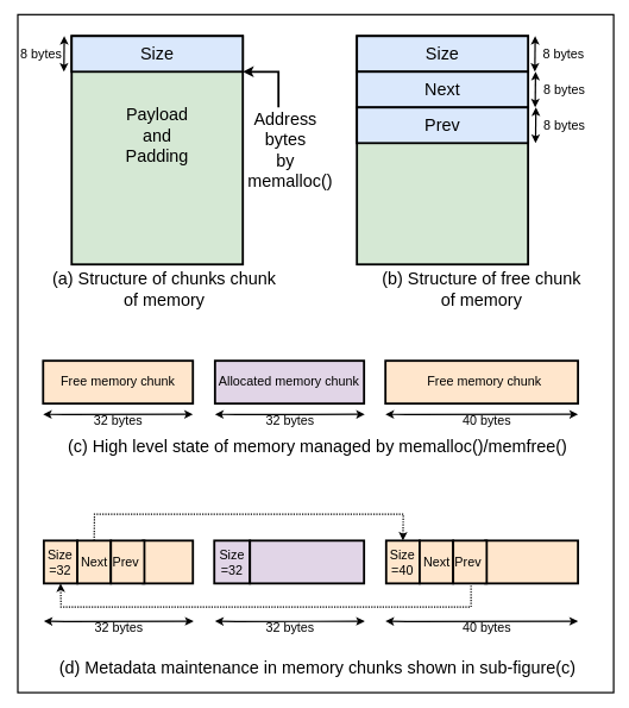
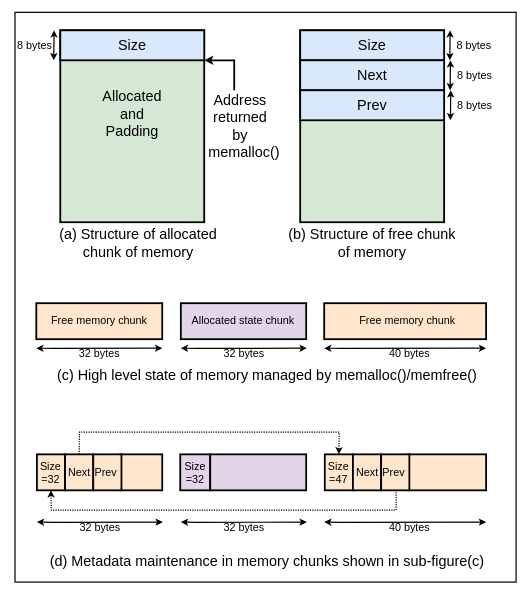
- <mxCell id="5" value="&lt;div&gt;&lt;font style=&quot;font-size: 24px;&quot;&gt;Payload&lt;/font&gt;&lt;/div&gt;&lt;div&gt;&lt;font style=&quot;font-size: 24px;&quot;&gt;and &lt;br&gt;&lt;/font&gt;&lt;/div&gt;&lt;div&gt;&lt;font style=&quot;font-size: 24px;&quot;&gt;Padding&lt;br&gt;&lt;/font&gt;&lt;/div&gt;" style="text;html=1;strokeColor=none;fillColor=none;align=center;verticalAlign=middle;whiteSpace=wrap;rounded=0;" parent="1" vertex="1"><mxGeometry x="150" y="120" width="140" height="140" as="geometry" /></mxCell>
+ <mxCell id="5" value="&lt;div&gt;&lt;font style=&quot;font-size: 24px;&quot;&gt;Allocated&lt;/font&gt;&lt;/div&gt;&lt;div&gt;&lt;font style=&quot;font-size: 24px;&quot;&gt;and &lt;br&gt;&lt;/font&gt;&lt;/div&gt;&lt;div&gt;&lt;font style=&quot;font-size: 24px;&quot;&gt;Padding&lt;br&gt;&lt;/font&gt;&lt;/div&gt;" style="text;html=1;strokeColor=none;fillColor=none;align=center;verticalAlign=middle;whiteSpace=wrap;rounded=0;" parent="1" vertex="1"><mxGeometry x="150" y="120" width="140" height="140" as="geometry" /></mxCell>
- <mxCell id="29" value="&lt;div&gt;&lt;font style=&quot;font-size: 24px;&quot;&gt;Address &lt;br&gt;&lt;/font&gt;&lt;/div&gt;&lt;div&gt;&lt;font style=&quot;font-size: 24px;&quot;&gt;bytes &lt;br&gt;&lt;/font&gt;&lt;/div&gt;&lt;div&gt;&lt;font style=&quot;font-size: 24px;&quot;&gt;by &lt;br&gt;&lt;/font&gt;&lt;/div&gt;&lt;div&gt;&lt;font style=&quot;font-size: 24px;&quot;&gt;&amp;nbsp; memalloc()&lt;br&gt;&lt;/font&gt;&lt;/div&gt;" style="text;html=1;strokeColor=none;fillColor=none;align=center;verticalAlign=middle;whiteSpace=wrap;rounded=0;" parent="1" vertex="1"><mxGeometry x="240" y="185" width="320" height="50" as="geometry" /></mxCell>
+ <mxCell id="29" value="&lt;div&gt;&lt;font style=&quot;font-size: 24px;&quot;&gt;Address &lt;br&gt;&lt;/font&gt;&lt;/div&gt;&lt;div&gt;&lt;font style=&quot;font-size: 24px;&quot;&gt;returned &lt;br&gt;&lt;/font&gt;&lt;/div&gt;&lt;div&gt;&lt;font style=&quot;font-size: 24px;&quot;&gt;by &lt;br&gt;&lt;/font&gt;&lt;/div&gt;&lt;div&gt;&lt;font style=&quot;font-size: 24px;&quot;&gt;&amp;nbsp; memalloc()&lt;br&gt;&lt;/font&gt;&lt;/div&gt;" style="text;html=1;strokeColor=none;fillColor=none;align=center;verticalAlign=middle;whiteSpace=wrap;rounded=0;" parent="1" vertex="1"><mxGeometry x="240" y="185" width="320" height="50" as="geometry" /></mxCell>
- <mxCell id="10" value="&lt;font style=&quot;font-size: 24px;&quot;&gt;(a) Structure of chunks chunk of memory&lt;br&gt;&lt;/font&gt;" style="text;html=1;strokeColor=none;fillColor=none;align=center;verticalAlign=middle;whiteSpace=wrap;rounded=0;" parent="1" vertex="1"><mxGeometry x="70" y="380" width="320" height="50" as="geometry" /></mxCell>
+ <mxCell id="10" value="&lt;font style=&quot;font-size: 24px;&quot;&gt;(a) Structure of allocated chunk of memory&lt;br&gt;&lt;/font&gt;" style="text;html=1;strokeColor=none;fillColor=none;align=center;verticalAlign=middle;whiteSpace=wrap;rounded=0;" parent="1" vertex="1"><mxGeometry x="70" y="380" width="320" height="50" as="geometry" /></mxCell>
- <mxCell id="11" value="&lt;div&gt;&lt;font style=&quot;font-size: 24px;&quot;&gt;(b) Structure of free chunk &lt;br&gt;&lt;/font&gt;&lt;/div&gt;&lt;div&gt;&lt;font style=&quot;font-size: 24px;&quot;&gt;of memory&lt;/font&gt;&lt;/div&gt;" style="text;html=1;strokeColor=none;fillColor=none;align=center;verticalAlign=middle;whiteSpace=wrap;rounded=0;" parent="1" vertex="1"><mxGeometry x="515" y="380" width="320" height="50" as="geometry" /></mxCell>
+ <mxCell id="11" value="&lt;div&gt;&lt;font style=&quot;font-size: 24px;&quot;&gt;(b) Structure of free chunk &lt;br&gt;&lt;/font&gt;&lt;/div&gt;&lt;div&gt;&lt;font style=&quot;font-size: 24px;&quot;&gt;of memory&lt;/font&gt;&lt;/div&gt;" style="text;html=1;strokeColor=none;fillColor=none;align=center;verticalAlign=middle;whiteSpace=wrap;rounded=0;" parent="1" vertex="1"><mxGeometry x="460" y="380" width="320" height="50" as="geometry" /></mxCell>
- <mxCell id="26" value="&lt;font style=&quot;font-size: 18px;&quot;&gt;Allocated memory chunk&lt;/font&gt;" style="text;html=1;strokeColor=none;fillColor=none;align=center;verticalAlign=middle;whiteSpace=wrap;rounded=0;" parent="1" vertex="1"><mxGeometry x="300" y="520" width="209.5" height="30" as="geometry" /></mxCell>
+ <mxCell id="26" value="&lt;font style=&quot;font-size: 18px;&quot;&gt;Allocated state chunk&lt;/font&gt;" style="text;html=1;strokeColor=none;fillColor=none;align=center;verticalAlign=middle;whiteSpace=wrap;rounded=0;" parent="1" vertex="1"><mxGeometry x="300" y="520" width="209.5" height="30" as="geometry" /></mxCell>
- <mxCell id="49" value="&lt;div&gt;&lt;font style=&quot;font-size: 18px;&quot;&gt;Size&lt;/font&gt;&lt;/div&gt;&lt;div&gt;&lt;font style=&quot;font-size: 18px;&quot;&gt;=40&lt;/font&gt;&lt;/div&gt;" style="text;html=1;strokeColor=none;fillColor=none;align=center;verticalAlign=middle;whiteSpace=wrap;rounded=0;" parent="1" vertex="1"><mxGeometry x="540" y="773" width="48" height="30" as="geometry" /></mxCell>
+ <mxCell id="49" value="&lt;div&gt;&lt;font style=&quot;font-size: 18px;&quot;&gt;Size&lt;/font&gt;&lt;/div&gt;&lt;div&gt;&lt;font style=&quot;font-size: 18px;&quot;&gt;=47&lt;/font&gt;&lt;/div&gt;" style="text;html=1;strokeColor=none;fillColor=none;align=center;verticalAlign=middle;whiteSpace=wrap;rounded=0;" parent="1" vertex="1"><mxGeometry x="540" y="773" width="48" height="30" as="geometry" /></mxCell>
